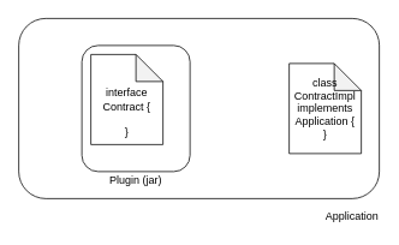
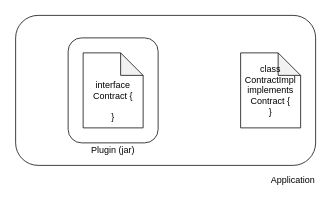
- <mxCell id="5" value="&lt;br&gt;&lt;br&gt;interface Contract {&lt;br&gt;&lt;br&gt;}" style="shape=note;whiteSpace=wrap;html=1;backgroundOutline=1;darkOpacity=0.05;" vertex="1" parent="1"><mxGeometry x="100" y="60" width="80" height="100" as="geometry" /></mxCell>
+ <mxCell id="5" value="&lt;br&gt;&lt;br&gt;interface Contract {&lt;br&gt;&lt;br&gt;}" style="shape=note;whiteSpace=wrap;html=1;backgroundOutline=1;darkOpacity=0.05;" vertex="1" parent="1"><mxGeometry x="110" y="70" width="80" height="100" as="geometry" /></mxCell>
- <mxCell id="6" value="class ContractImpl implements Application {&lt;br&gt;}" style="shape=note;whiteSpace=wrap;html=1;backgroundOutline=1;darkOpacity=0.05;" vertex="1" parent="1"><mxGeometry x="320" y="70" width="80" height="100" as="geometry" /></mxCell>
+ <mxCell id="6" value="class ContractImpl implements Contract {&lt;br&gt;}" style="shape=note;whiteSpace=wrap;html=1;backgroundOutline=1;darkOpacity=0.05;" vertex="1" parent="1"><mxGeometry x="320" y="70" width="80" height="100" as="geometry" /></mxCell>
